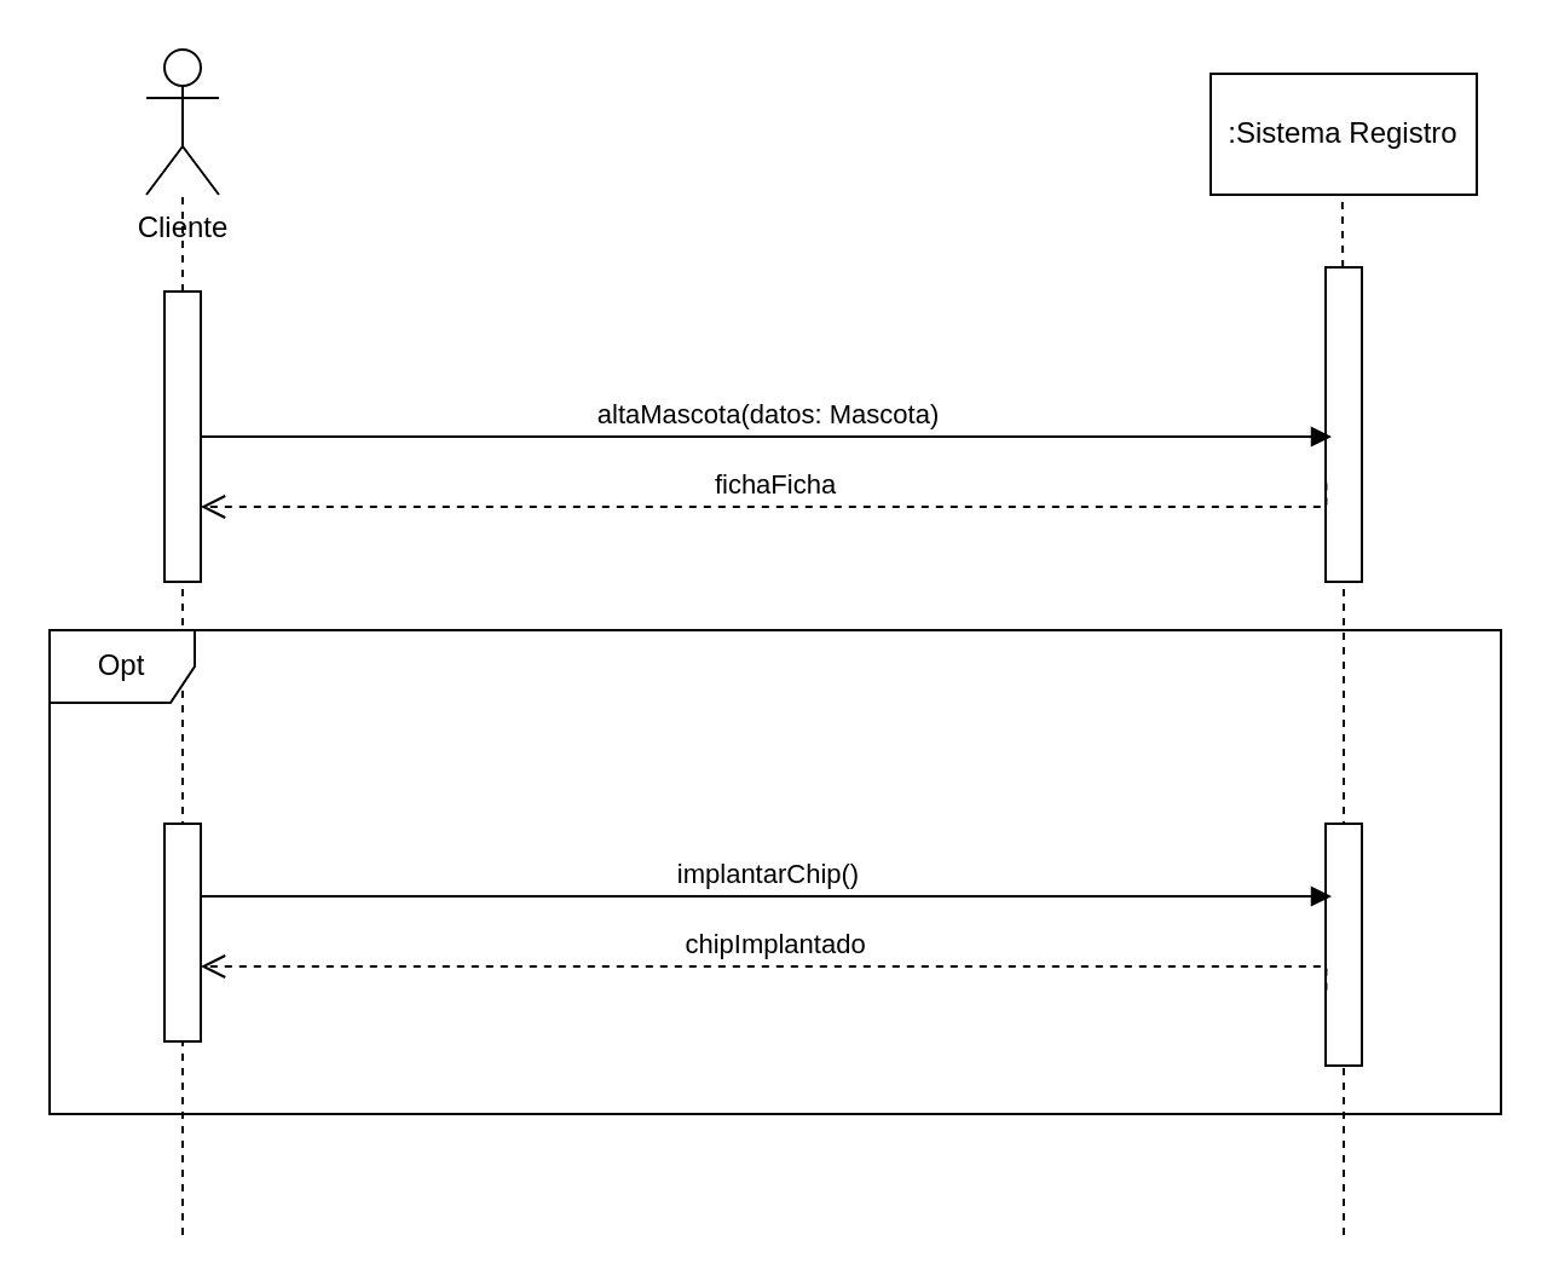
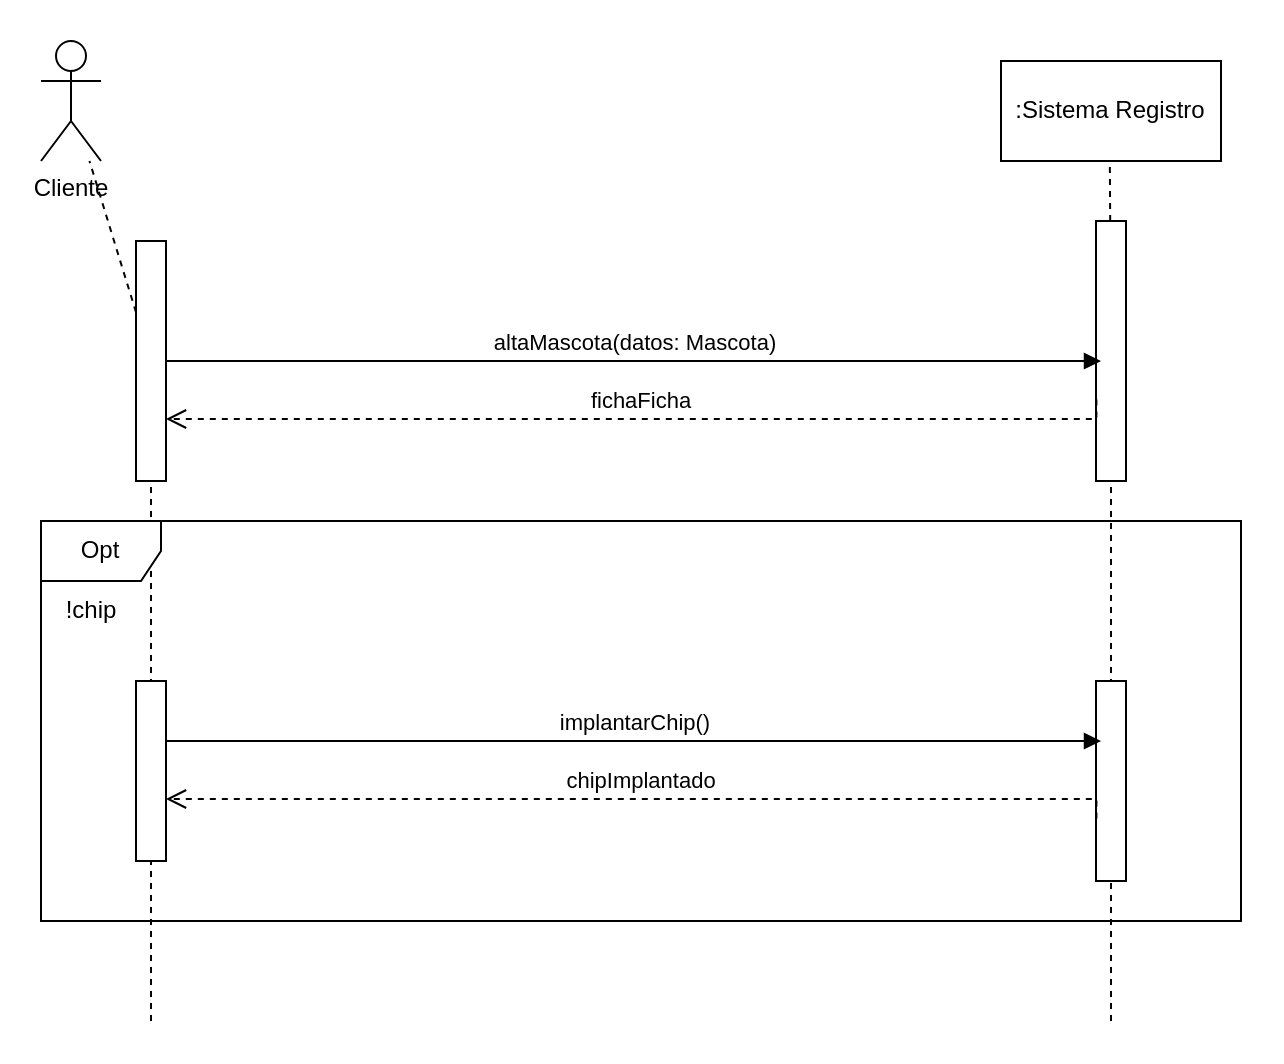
- <mxCell id="2" value="Cliente" style="shape=umlActor;verticalLabelPosition=bottom;verticalAlign=top;html=1;outlineConnect=0;" vertex="1" parent="1"><mxGeometry x="60" y="20" width="30" height="60" as="geometry" /></mxCell>
+ <mxCell id="2" value="Cliente" style="shape=umlActor;verticalLabelPosition=bottom;verticalAlign=top;html=1;outlineConnect=0;" vertex="1" parent="1"><mxGeometry x="20" y="20" width="30" height="60" as="geometry" /></mxCell>
+ <mxCell id="17" value="!chip" style="text;html=1;align=center;verticalAlign=middle;resizable=0;points=[];autosize=1;strokeColor=none;fillColor=none;" vertex="1" parent="1"><mxGeometry x="20" y="290" width="50" height="30" as="geometry" /></mxCell>
